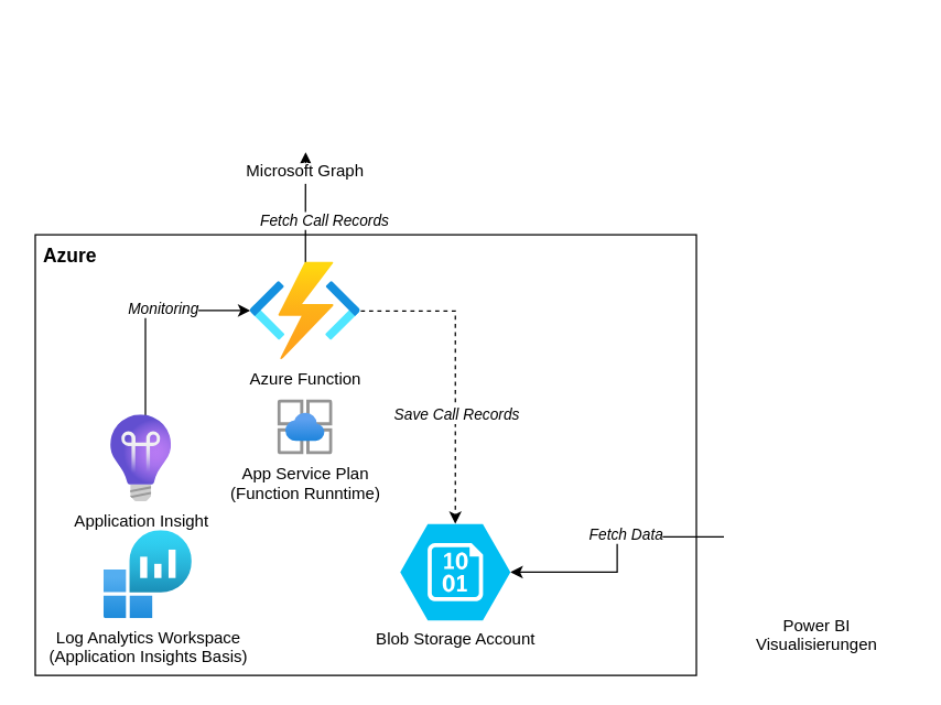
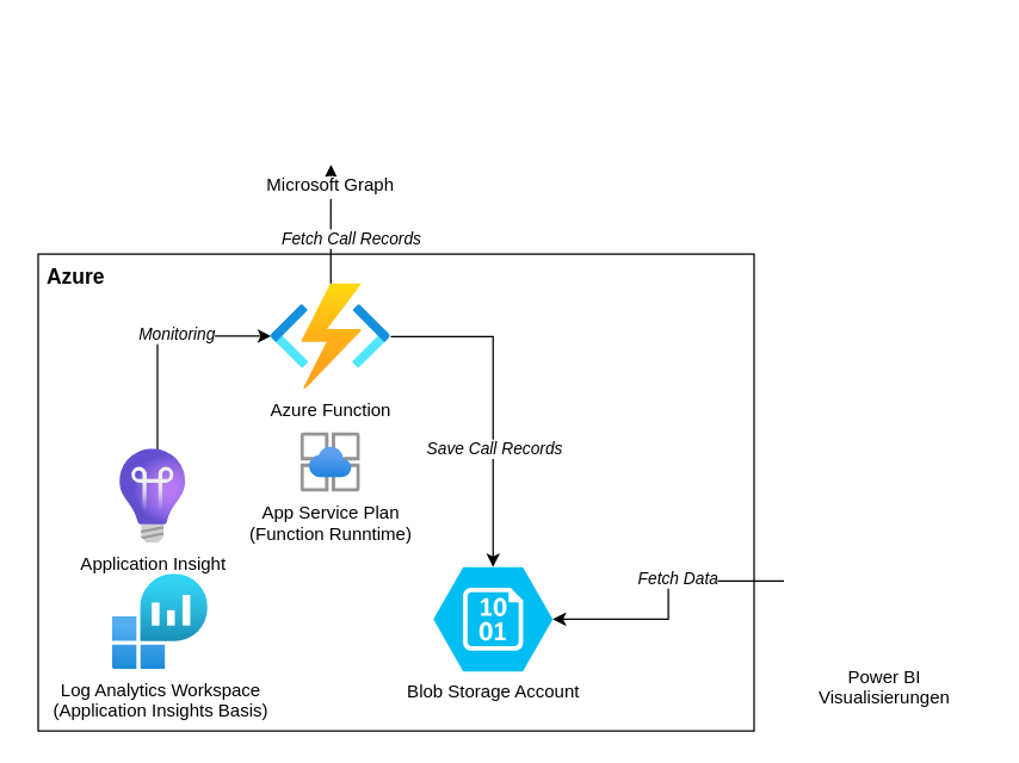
- <mxCell id="4" value="" style="edgeStyle=orthogonalEdgeStyle;rounded=0;orthogonalLoop=1;jettySize=auto;html=1;dashed=1;" edge="1" parent="1" source="7" target="3"><mxGeometry relative="1" as="geometry" /></mxCell>
+ <mxCell id="4" value="" style="edgeStyle=orthogonalEdgeStyle;rounded=0;orthogonalLoop=1;jettySize=auto;html=1;" edge="1" parent="1" source="7" target="3"><mxGeometry relative="1" as="geometry" /></mxCell>
